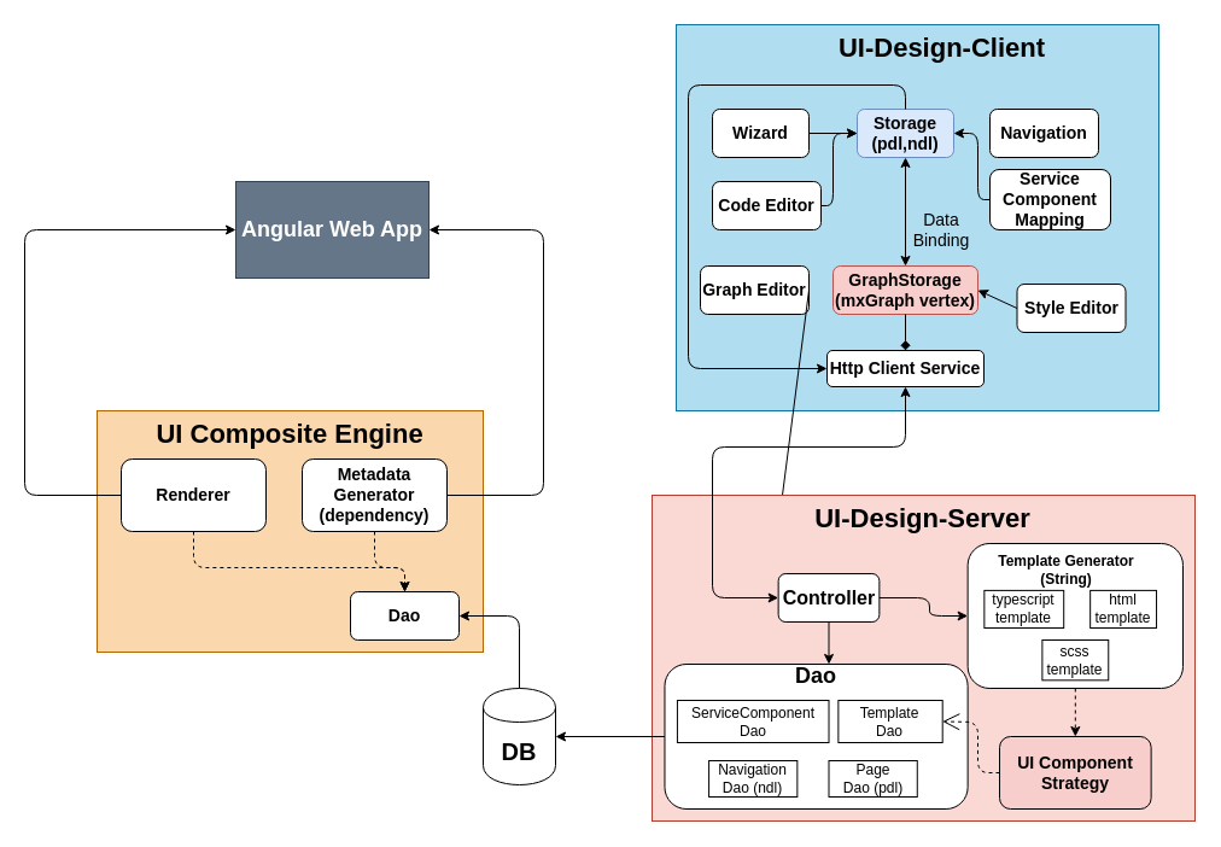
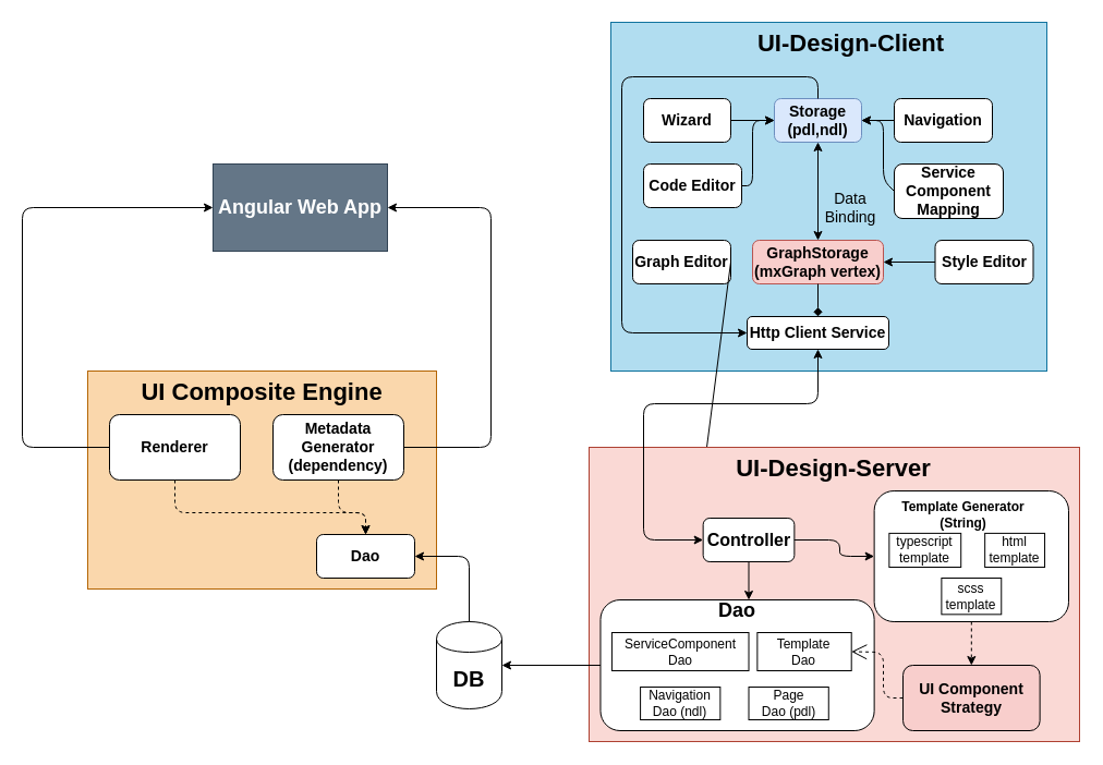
+ <mxCell id="14" value="" style="endArrow=classic;html=1;exitX=0;exitY=0.5;exitDx=0;exitDy=0;entryX=1;entryY=0.5;entryDx=0;entryDy=0;" parent="3" source="13" target="7" edge="1"><mxGeometry width="50" height="50" relative="1" as="geometry"><mxPoint x="240" y="160" as="sourcePoint" /><mxPoint x="290" y="110" as="targetPoint" /></mxGeometry></mxCell>
- <mxCell id="15" value="&lt;font style=&quot;font-size: 14px&quot;&gt;&lt;b&gt;Service Component Mapping&lt;/b&gt;&lt;/font&gt;" style="rounded=1;whiteSpace=wrap;html=1;" parent="3" vertex="1"><mxGeometry x="260" y="100" width="100" height="50" as="geometry" /></mxCell>
+ <mxCell id="15" value="&lt;font style=&quot;font-size: 14px&quot;&gt;&lt;b&gt;Service Component Mapping&lt;/b&gt;&lt;/font&gt;" style="rounded=1;whiteSpace=wrap;html=1;" parent="3" vertex="1"><mxGeometry x="260" y="110" width="100" height="50" as="geometry" /></mxCell>
- <mxCell id="10" value="&lt;b style=&quot;font-size: 14px&quot;&gt;Style Editor&lt;/b&gt;" style="rounded=1;whiteSpace=wrap;html=1;" parent="3" vertex="1"><mxGeometry x="282.5" y="195" width="90" height="40" as="geometry" /></mxCell>
+ <mxCell id="10" value="&lt;b style=&quot;font-size: 14px&quot;&gt;Style Editor&lt;/b&gt;" style="rounded=1;whiteSpace=wrap;html=1;" parent="3" vertex="1"><mxGeometry x="297.5" y="180" width="90" height="40" as="geometry" /></mxCell>
